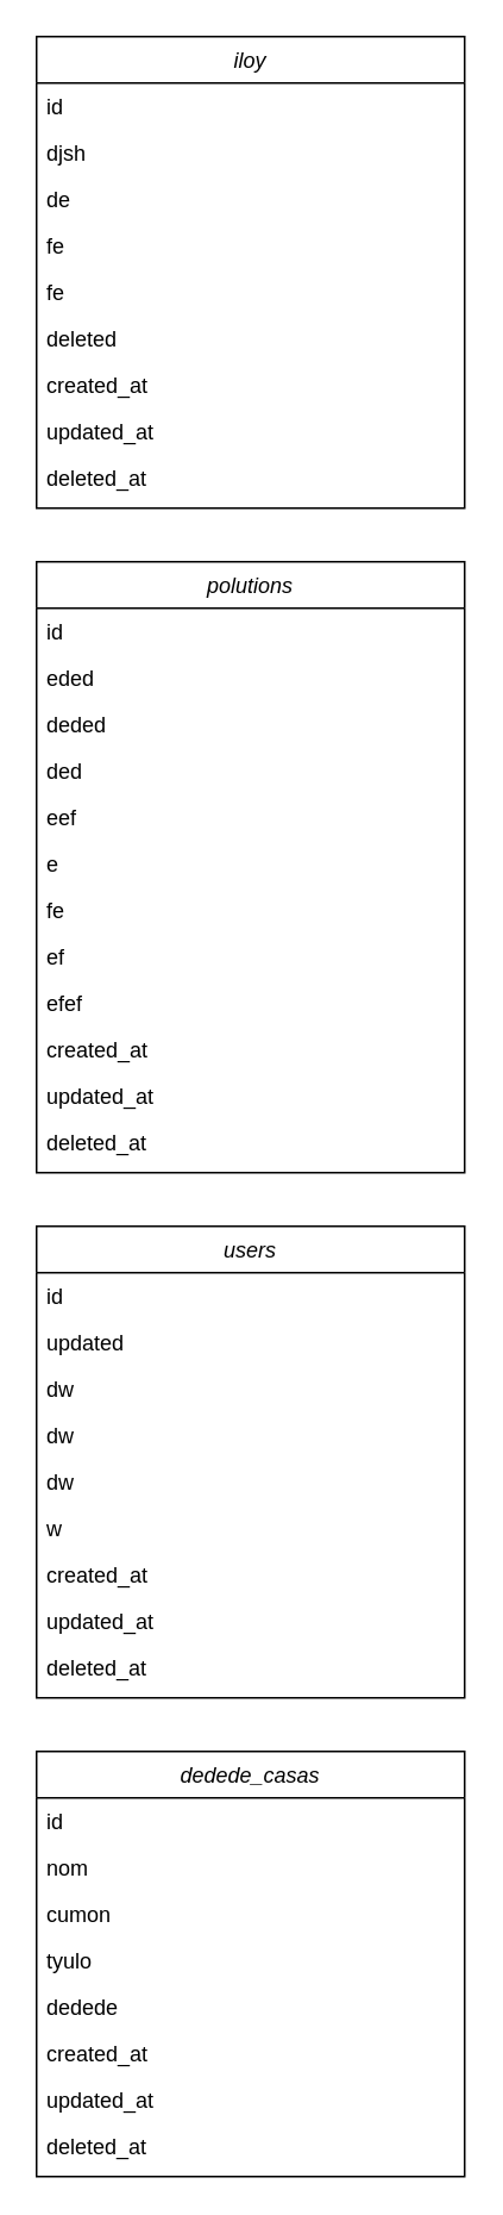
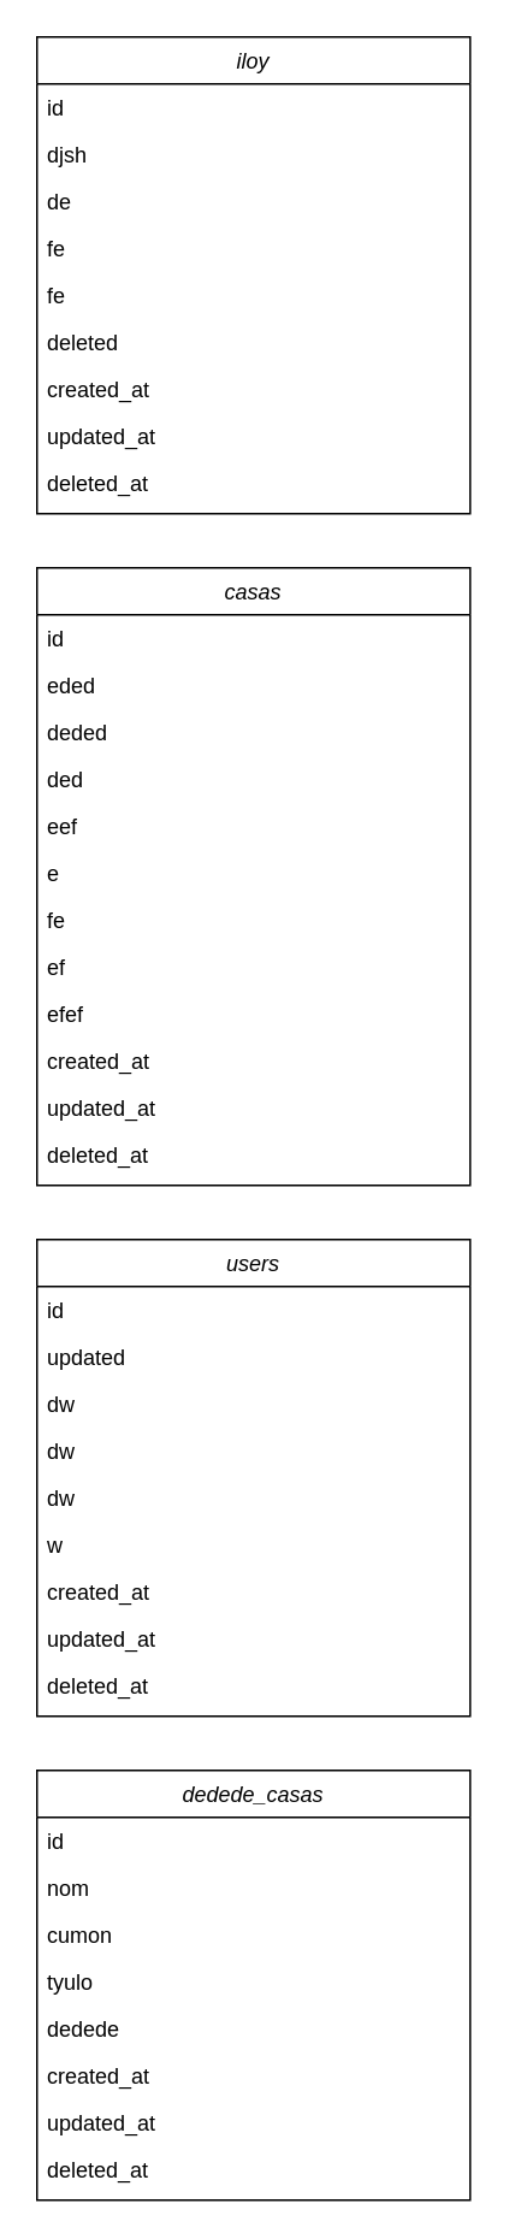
- <mxCell id="12" value="polutions" style="swimlane;fontStyle=2;align=center;verticalAlign=top;childLayout=stackLayout;horizontal=1;startSize=26;horizontalStack=0;resizeParent=1;resizeLast=0;collapsible=1;marginBottom=0;rounded=0;shadow=0;strokeWidth=1;" parent="1" vertex="1"><mxGeometry x="20" y="314" width="240" height="342" as="geometry"><mxRectangle x="230" y="754" width="240" height="26" as="alternateBounds" /></mxGeometry></mxCell>
+ <mxCell id="12" value="casas" style="swimlane;fontStyle=2;align=center;verticalAlign=top;childLayout=stackLayout;horizontal=1;startSize=26;horizontalStack=0;resizeParent=1;resizeLast=0;collapsible=1;marginBottom=0;rounded=0;shadow=0;strokeWidth=1;" parent="1" vertex="1"><mxGeometry x="20" y="314" width="240" height="342" as="geometry"><mxRectangle x="230" y="754" width="240" height="26" as="alternateBounds" /></mxGeometry></mxCell>
